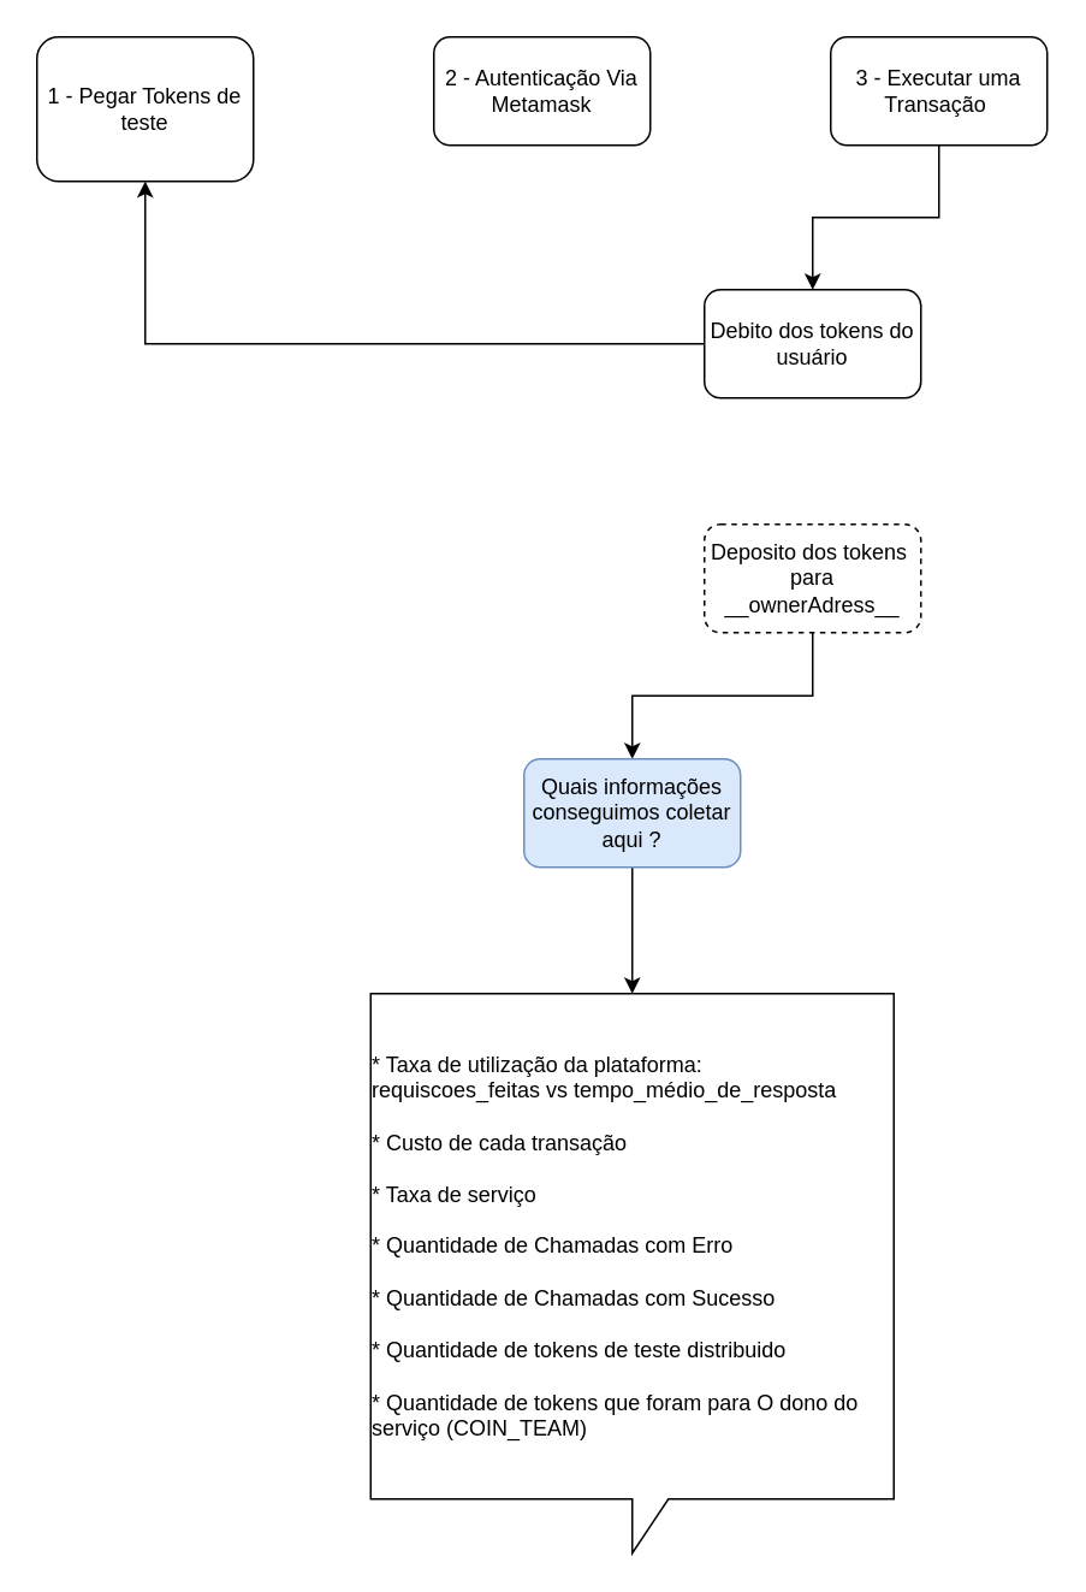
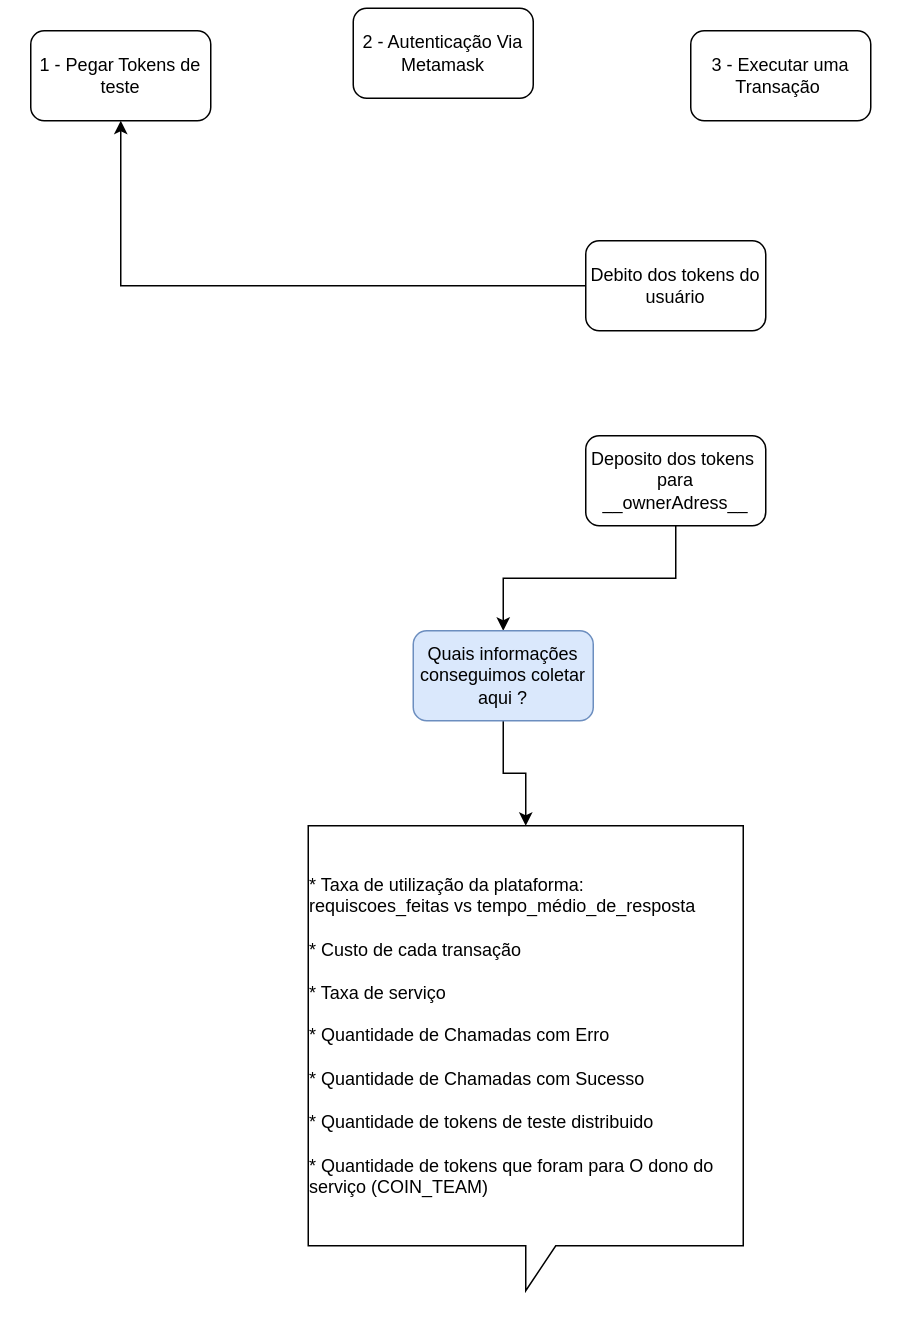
- <mxCell id="3" value="2 - Autenticação Via Metamask" style="rounded=1;whiteSpace=wrap;html=1;" vertex="1" parent="1"><mxGeometry x="240" y="20" width="120" height="60" as="geometry" /></mxCell>
+ <mxCell id="3" value="2 - Autenticação Via Metamask" style="rounded=1;whiteSpace=wrap;html=1;" vertex="1" parent="1"><mxGeometry x="235" y="5" width="120" height="60" as="geometry" /></mxCell>
- <mxCell id="2" value="1 - Pegar Tokens de teste" style="rounded=1;whiteSpace=wrap;html=1;" vertex="1" parent="1"><mxGeometry x="20" y="20" width="120" height="80" as="geometry" /></mxCell>
+ <mxCell id="2" value="1 - Pegar Tokens de teste" style="rounded=1;whiteSpace=wrap;html=1;" vertex="1" parent="1"><mxGeometry x="20" y="20" width="120" height="60" as="geometry" /></mxCell>
- <mxCell id="4" value="" style="edgeStyle=orthogonalEdgeStyle;rounded=0;orthogonalLoop=1;jettySize=auto;html=1;" edge="1" parent="1" source="5" target="7"><mxGeometry relative="1" as="geometry" /></mxCell>
- <mxCell id="9" value="Deposito dos tokens&amp;nbsp;&lt;br&gt;para&lt;br&gt;__ownerAdress__" style="rounded=1;whiteSpace=wrap;html=1;dashed=1;" vertex="1" parent="1"><mxGeometry x="390" y="290" width="120" height="60" as="geometry" /></mxCell>
+ <mxCell id="9" value="Deposito dos tokens&amp;nbsp;&lt;br&gt;para&lt;br&gt;__ownerAdress__" style="rounded=1;whiteSpace=wrap;html=1;" vertex="1" parent="1"><mxGeometry x="390" y="290" width="120" height="60" as="geometry" /></mxCell>
- <mxCell id="11" value="Quais informações conseguimos coletar aqui ?" style="rounded=1;whiteSpace=wrap;html=1;fillColor=#dae8fc;strokeColor=#6c8ebf;" vertex="1" parent="1"><mxGeometry x="290" y="420" width="120" height="60" as="geometry" /></mxCell>
+ <mxCell id="11" value="Quais informações conseguimos coletar aqui ?" style="rounded=1;whiteSpace=wrap;html=1;fillColor=#dae8fc;strokeColor=#6c8ebf;" vertex="1" parent="1"><mxGeometry x="275" y="420" width="120" height="60" as="geometry" /></mxCell>
